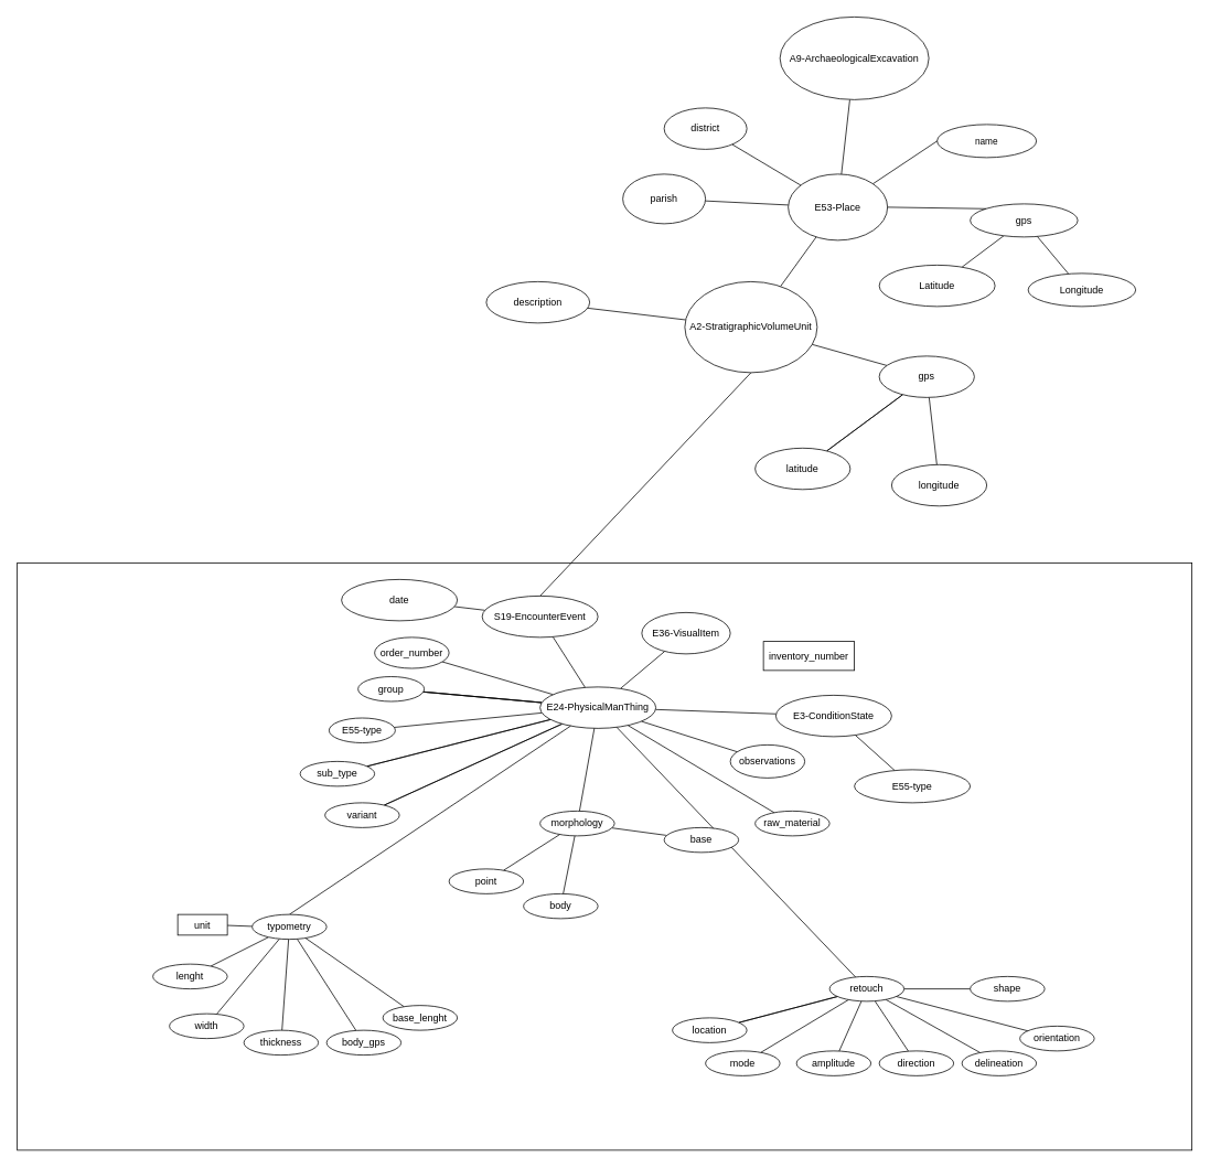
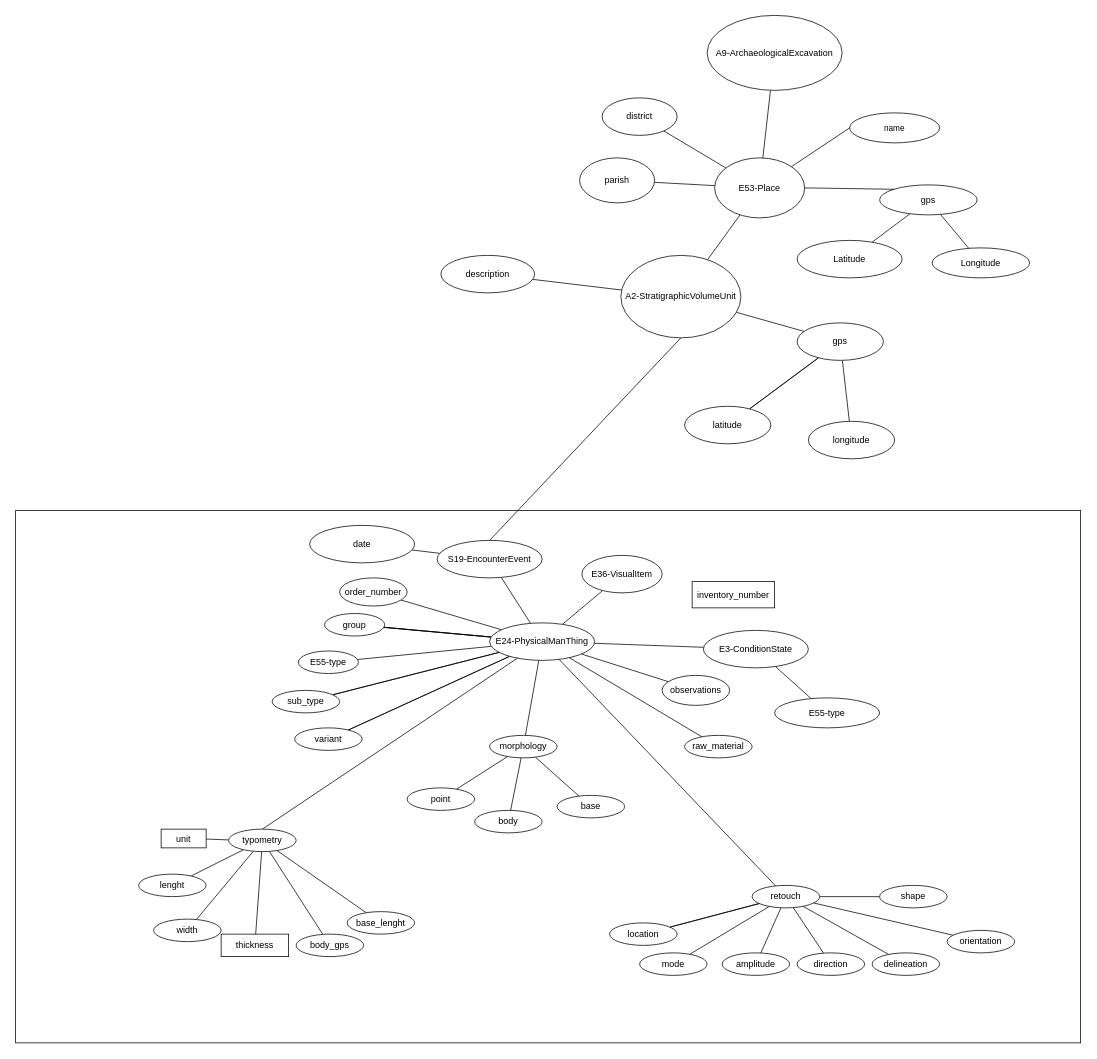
- <mxCell id="86" value="parish" style="ellipse;whiteSpace=wrap;html=1;" vertex="1" parent="1"><mxGeometry x="752" y="210" width="100" height="60" as="geometry" /></mxCell>
+ <mxCell id="86" value="parish" style="ellipse;whiteSpace=wrap;html=1;" vertex="1" parent="1"><mxGeometry x="772" y="210" width="100" height="60" as="geometry" /></mxCell>
- <mxCell id="57" value="base" style="ellipse;whiteSpace=wrap;html=1;" parent="1" vertex="1"><mxGeometry x="802" y="1000" width="90" height="30" as="geometry" /></mxCell>
+ <mxCell id="57" value="base" style="ellipse;whiteSpace=wrap;html=1;" parent="1" vertex="1"><mxGeometry x="742" y="1060" width="90" height="30" as="geometry" /></mxCell>
- <mxCell id="62" value="orientation" style="ellipse;whiteSpace=wrap;html=1;" parent="1" vertex="1"><mxGeometry x="1232" y="1240" width="90" height="30" as="geometry" /></mxCell>
+ <mxCell id="62" value="orientation" style="ellipse;whiteSpace=wrap;html=1;" parent="1" vertex="1"><mxGeometry x="1262" y="1240" width="90" height="30" as="geometry" /></mxCell>
- <mxCell id="52" value="thickness" style="ellipse;whiteSpace=wrap;html=1;" parent="1" vertex="1"><mxGeometry x="294" y="1245" width="90" height="30" as="geometry" /></mxCell>
+ <mxCell id="52" value="thickness" style="whiteSpace=wrap;html=1;rounded=0;" parent="1" vertex="1"><mxGeometry x="294" y="1245" width="90" height="30" as="geometry" /></mxCell>
